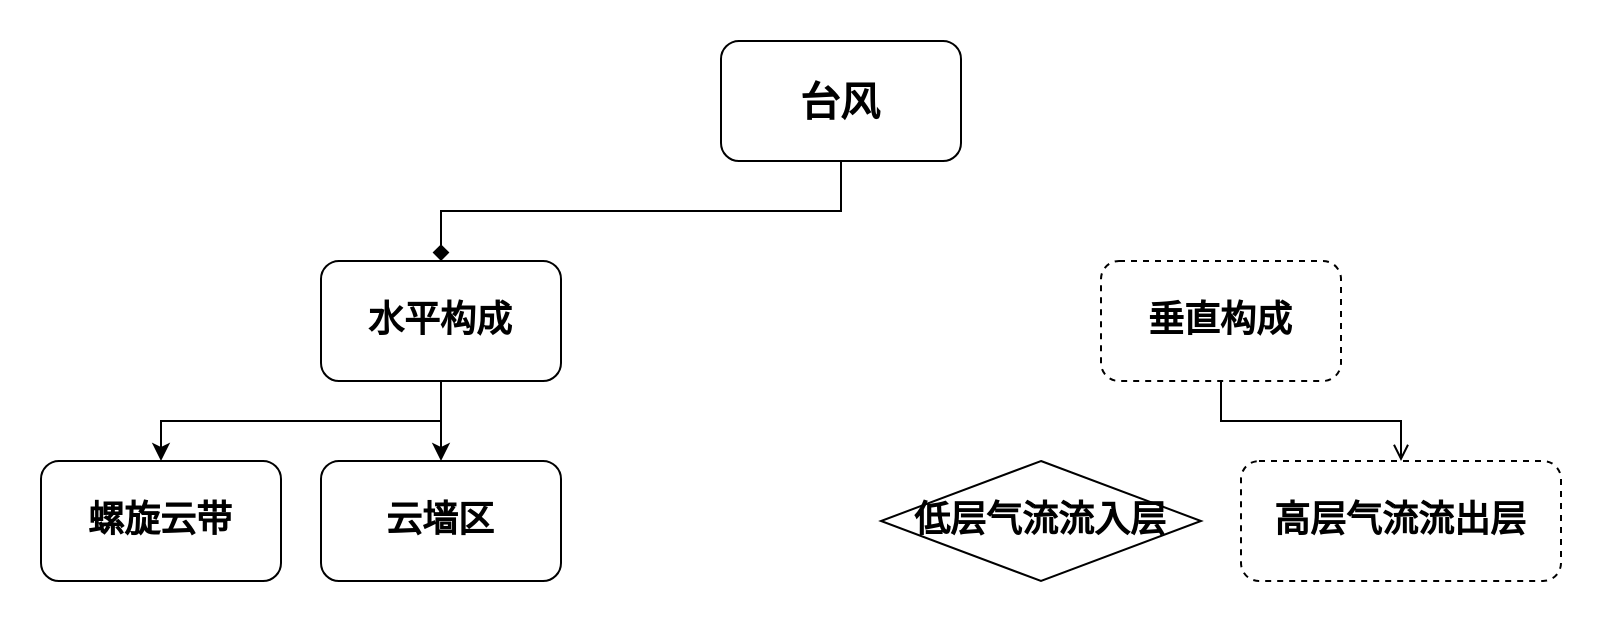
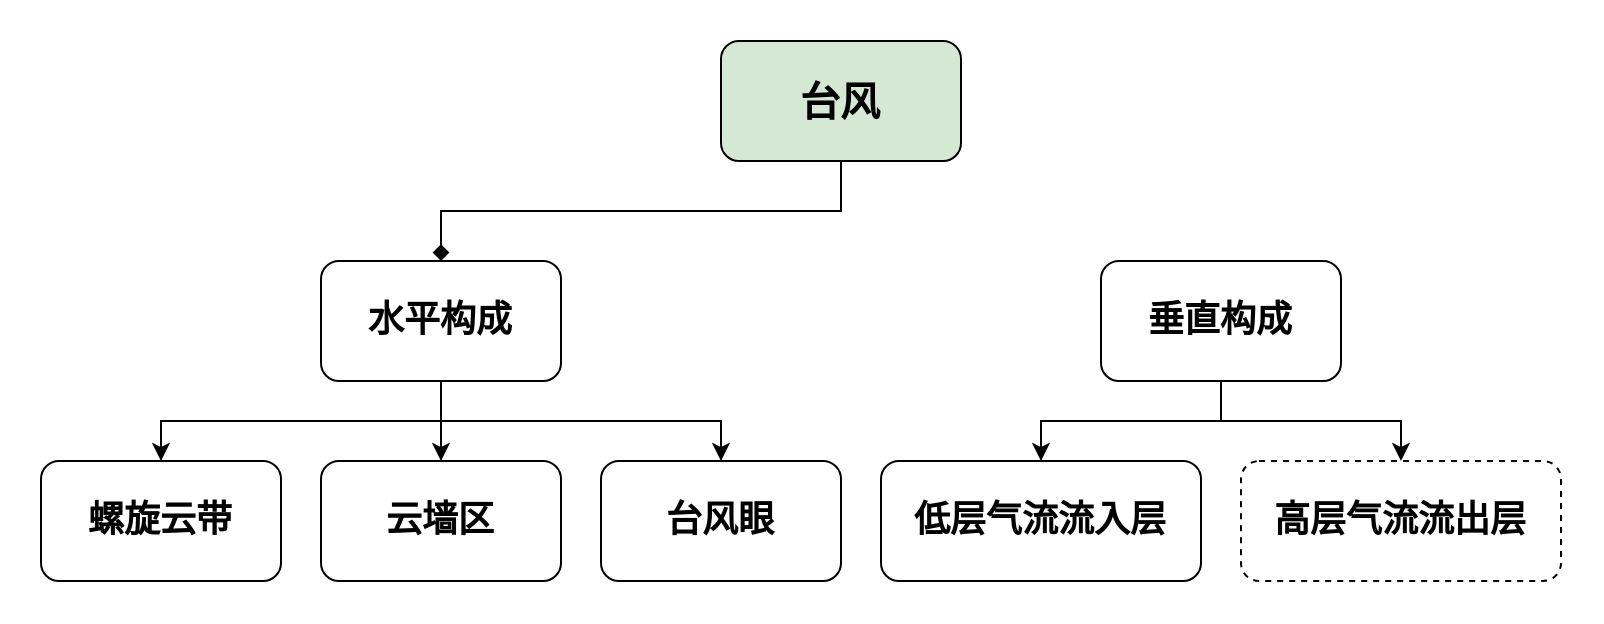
- <mxCell id="7" value="&lt;span style=&quot;font-size: 20px&quot;&gt;&lt;b&gt;台风&lt;/b&gt;&lt;/span&gt;" style="rounded=1;whiteSpace=wrap;html=1;" vertex="1" parent="1"><mxGeometry x="360" y="20" width="120" height="60" as="geometry" /></mxCell>
+ <mxCell id="7" value="&lt;span style=&quot;font-size: 20px&quot;&gt;&lt;b&gt;台风&lt;/b&gt;&lt;/span&gt;" style="rounded=1;whiteSpace=wrap;html=1;fillColor=#d5e8d4;" vertex="1" parent="1"><mxGeometry x="360" y="20" width="120" height="60" as="geometry" /></mxCell>
- <mxCell id="11" value="&lt;font style=&quot;font-size: 18px&quot;&gt;&lt;b&gt;垂直构成&lt;/b&gt;&lt;/font&gt;" style="rounded=1;whiteSpace=wrap;html=1;dashed=1;" vertex="1" parent="1"><mxGeometry x="550" y="130" width="120" height="60" as="geometry" /></mxCell>
+ <mxCell id="11" value="&lt;font style=&quot;font-size: 18px&quot;&gt;&lt;b&gt;垂直构成&lt;/b&gt;&lt;/font&gt;" style="rounded=1;whiteSpace=wrap;html=1;" vertex="1" parent="1"><mxGeometry x="550" y="130" width="120" height="60" as="geometry" /></mxCell>
+ <mxCell id="14" style="edgeStyle=orthogonalEdgeStyle;rounded=0;orthogonalLoop=1;jettySize=auto;html=1;exitX=0.5;exitY=1;exitDx=0;exitDy=0;entryX=0.5;entryY=0;entryDx=0;entryDy=0;" edge="1" parent="1" source="15" target="3"><mxGeometry relative="1" as="geometry" /></mxCell>
+ <mxCell id="9" style="edgeStyle=orthogonalEdgeStyle;rounded=0;orthogonalLoop=1;jettySize=auto;html=1;exitX=0.5;exitY=1;exitDx=0;exitDy=0;entryX=0.5;entryY=0;entryDx=0;entryDy=0;" edge="1" parent="1" source="11" target="2"><mxGeometry relative="1" as="geometry" /></mxCell>
- <mxCell id="10" style="edgeStyle=orthogonalEdgeStyle;rounded=0;orthogonalLoop=1;jettySize=auto;html=1;exitX=0.5;exitY=1;exitDx=0;exitDy=0;entryX=0.5;entryY=0;entryDx=0;entryDy=0;endArrow=open;" edge="1" parent="1" source="11" target="8"><mxGeometry relative="1" as="geometry" /></mxCell>
+ <mxCell id="10" style="edgeStyle=orthogonalEdgeStyle;rounded=0;orthogonalLoop=1;jettySize=auto;html=1;exitX=0.5;exitY=1;exitDx=0;exitDy=0;entryX=0.5;entryY=0;entryDx=0;entryDy=0;" edge="1" parent="1" source="11" target="8"><mxGeometry relative="1" as="geometry" /></mxCell>
+ <mxCell id="3" value="&lt;h2&gt;台风眼&lt;br&gt;&lt;/h2&gt;" style="rounded=1;whiteSpace=wrap;html=1;" vertex="1" parent="1"><mxGeometry x="300" y="230" width="120" height="60" as="geometry" /></mxCell>
- <mxCell id="2" value="&lt;h2&gt;低层气流流入层&lt;/h2&gt;" style="rhombus;whiteSpace=wrap;html=1;" vertex="1" parent="1"><mxGeometry x="440" y="230" width="160" height="60" as="geometry" /></mxCell>
+ <mxCell id="2" value="&lt;h2&gt;低层气流流入层&lt;/h2&gt;" style="rounded=1;whiteSpace=wrap;html=1;" vertex="1" parent="1"><mxGeometry x="440" y="230" width="160" height="60" as="geometry" /></mxCell>
